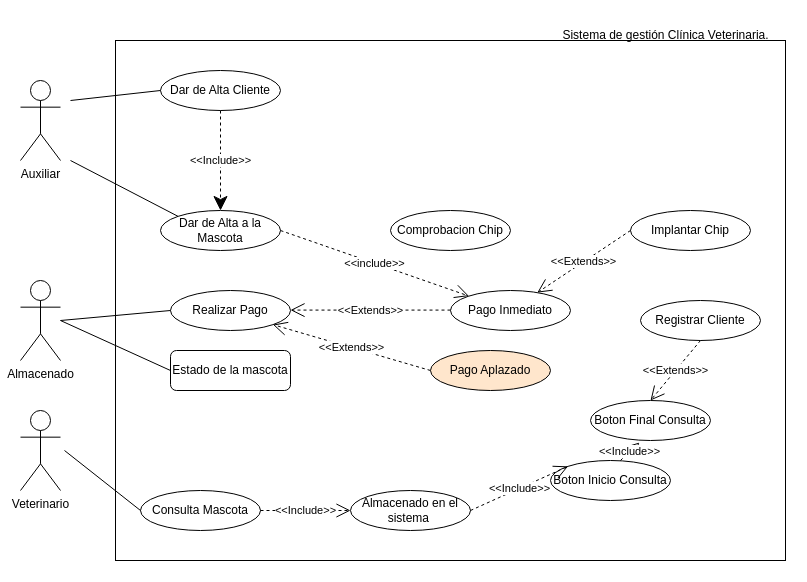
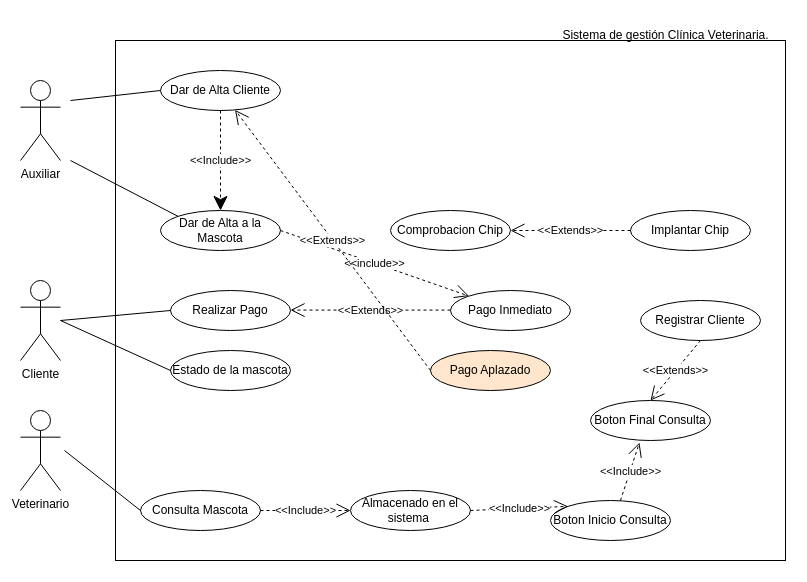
- <mxCell id="31" value="&amp;lt;&amp;lt;Extends&amp;gt;&amp;gt;" style="endArrow=open;endSize=12;dashed=1;html=1;rounded=0;exitX=0;exitY=0.5;exitDx=0;exitDy=0;" parent="1" source="30" target="26" edge="1"><mxGeometry width="160" relative="1" as="geometry"><mxPoint x="460" y="319.58" as="sourcePoint" /><mxPoint x="300" y="319.58" as="targetPoint" /></mxGeometry></mxCell>
+ <mxCell id="31" value="&amp;lt;&amp;lt;Extends&amp;gt;&amp;gt;" style="endArrow=open;endSize=12;dashed=1;html=1;rounded=0;entryX=1;entryY=0.5;entryDx=0;entryDy=0;exitX=0;exitY=0.5;exitDx=0;exitDy=0;" parent="1" source="30" target="10" edge="1"><mxGeometry width="160" relative="1" as="geometry"><mxPoint x="460" y="319.58" as="sourcePoint" /><mxPoint x="300" y="319.58" as="targetPoint" /></mxGeometry></mxCell>
- <mxCell id="32" value="&amp;lt;&amp;lt;Extends&amp;gt;&amp;gt;" style="endArrow=open;endSize=12;dashed=1;html=1;rounded=0;exitX=0;exitY=0.5;exitDx=0;exitDy=0;entryX=1;entryY=1;entryDx=0;entryDy=0;" parent="1" source="33" target="25" edge="1"><mxGeometry width="160" relative="1" as="geometry"><mxPoint x="470" y="329.58" as="sourcePoint" /><mxPoint x="310" y="329.58" as="targetPoint" /></mxGeometry></mxCell>
+ <mxCell id="32" value="&amp;lt;&amp;lt;Extends&amp;gt;&amp;gt;" style="endArrow=open;endSize=12;dashed=1;html=1;rounded=0;exitX=0;exitY=0.5;exitDx=0;exitDy=0;" parent="1" source="33" target="4" edge="1"><mxGeometry width="160" relative="1" as="geometry"><mxPoint x="470" y="329.58" as="sourcePoint" /><mxPoint x="310" y="329.58" as="targetPoint" /></mxGeometry></mxCell>
- <mxCell id="22" value="Estado de la mascota" style="whiteSpace=wrap;html=1;rounded=1;" parent="1" vertex="1"><mxGeometry x="170" y="350" width="120" height="40" as="geometry" /></mxCell>
+ <mxCell id="22" value="Estado de la mascota" style="ellipse;whiteSpace=wrap;html=1;" parent="1" vertex="1"><mxGeometry x="170" y="350" width="120" height="40" as="geometry" /></mxCell>
- <mxCell id="5" value="Almacenado" style="shape=umlActor;verticalLabelPosition=bottom;verticalAlign=top;html=1;outlineConnect=0;" parent="1" vertex="1"><mxGeometry x="20" y="280" width="40" height="80" as="geometry" /></mxCell>
+ <mxCell id="5" value="Cliente" style="shape=umlActor;verticalLabelPosition=bottom;verticalAlign=top;html=1;outlineConnect=0;" parent="1" vertex="1"><mxGeometry x="20" y="280" width="40" height="80" as="geometry" /></mxCell>
- <mxCell id="17" value="Boton Inicio Consulta" style="ellipse;whiteSpace=wrap;html=1;" parent="1" vertex="1"><mxGeometry x="550" y="460" width="120" height="40" as="geometry" /></mxCell>
+ <mxCell id="17" value="Boton Inicio Consulta" style="ellipse;whiteSpace=wrap;html=1;" parent="1" vertex="1"><mxGeometry x="550" y="500" width="120" height="40" as="geometry" /></mxCell>
